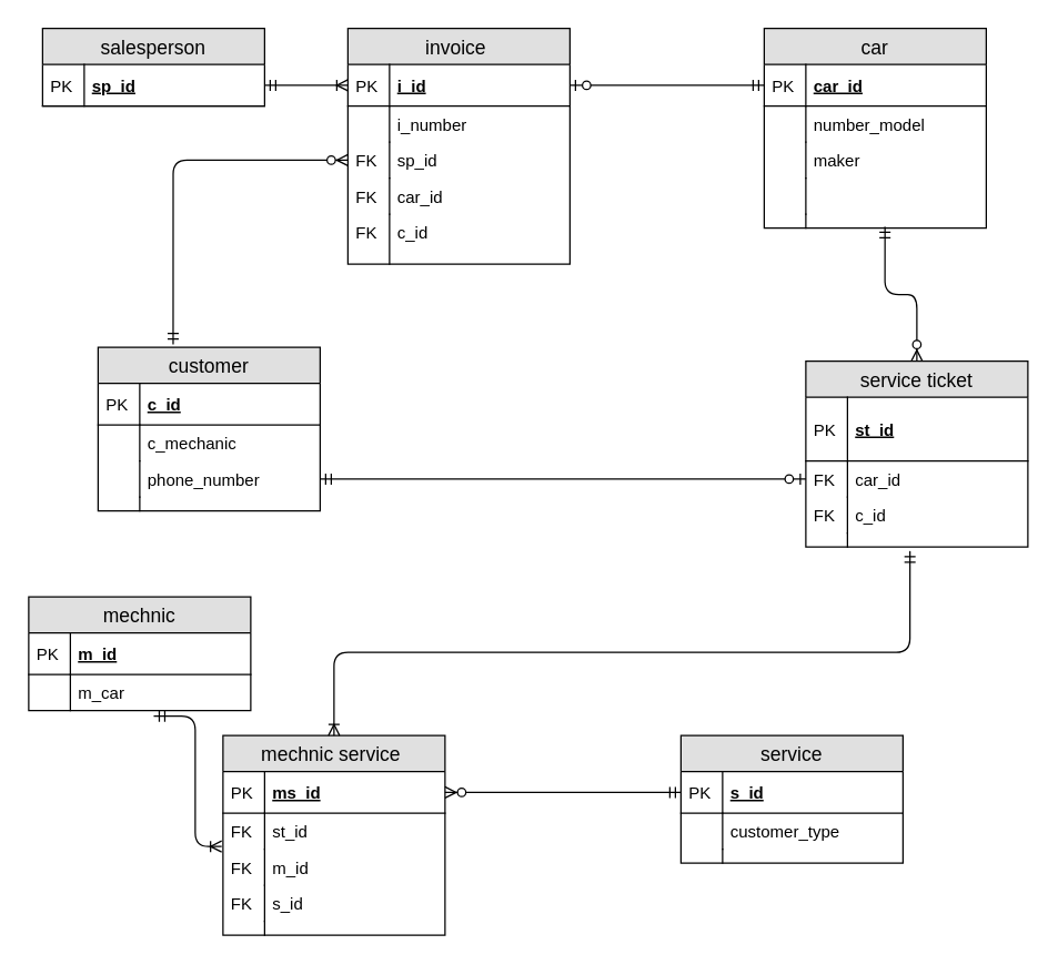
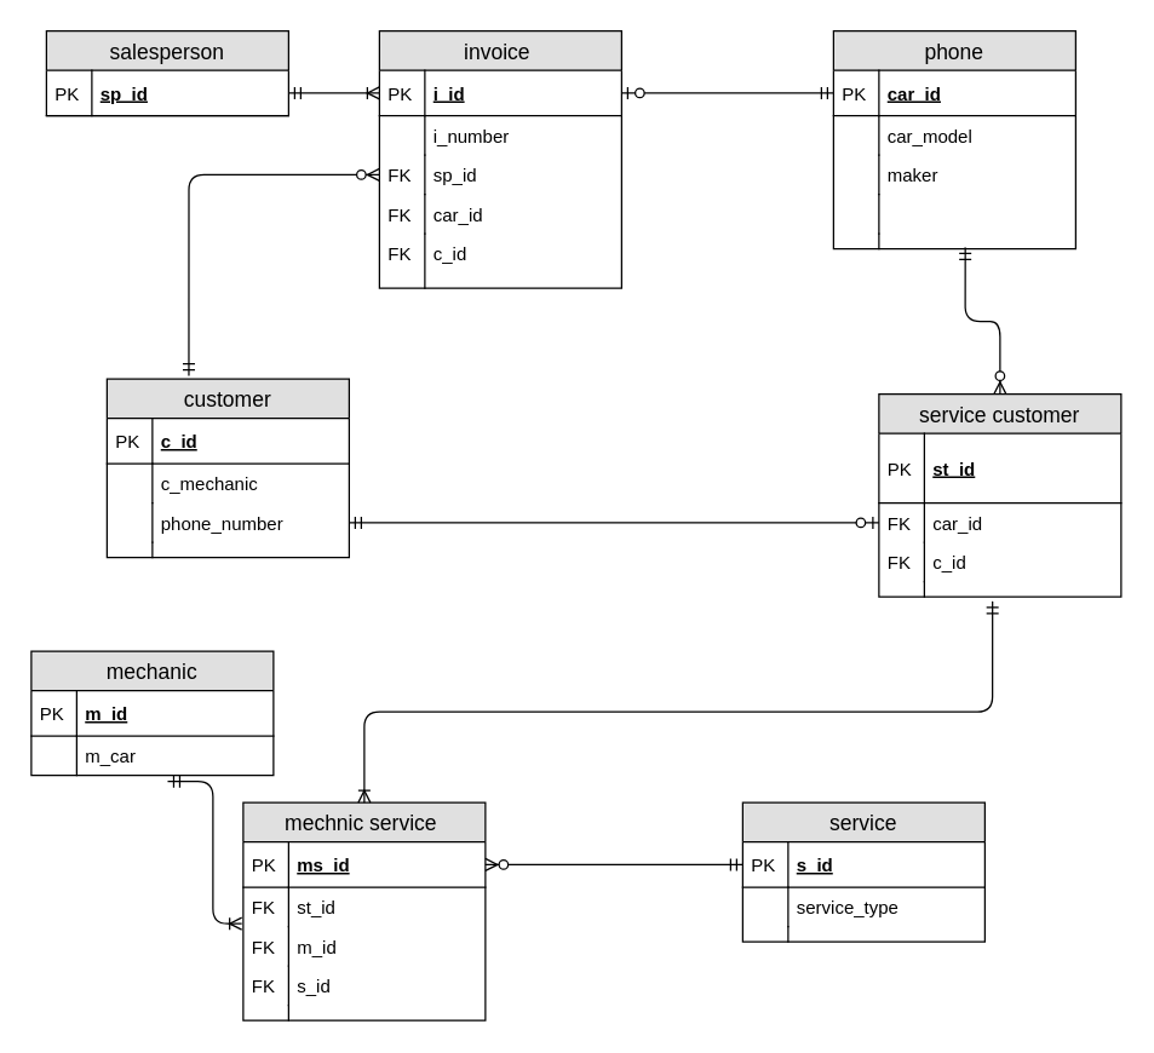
- <mxCell id="16" value="car" style="swimlane;fontStyle=0;childLayout=stackLayout;horizontal=1;startSize=26;fillColor=#e0e0e0;horizontalStack=0;resizeParent=1;resizeParentMax=0;resizeLast=0;collapsible=1;marginBottom=0;swimlaneFillColor=#ffffff;align=center;fontSize=14;" vertex="1" parent="1"><mxGeometry x="550" y="20" width="160" height="144" as="geometry" /></mxCell>
+ <mxCell id="16" value="phone" style="swimlane;fontStyle=0;childLayout=stackLayout;horizontal=1;startSize=26;fillColor=#e0e0e0;horizontalStack=0;resizeParent=1;resizeParentMax=0;resizeLast=0;collapsible=1;marginBottom=0;swimlaneFillColor=#ffffff;align=center;fontSize=14;" vertex="1" parent="1"><mxGeometry x="550" y="20" width="160" height="144" as="geometry" /></mxCell>
- <mxCell id="19" value="number_model" style="shape=partialRectangle;top=0;left=0;right=0;bottom=0;align=left;verticalAlign=top;fillColor=none;spacingLeft=34;spacingRight=4;overflow=hidden;rotatable=0;points=[[0,0.5],[1,0.5]];portConstraint=eastwest;dropTarget=0;fontSize=12;" vertex="1" parent="16"><mxGeometry y="56" width="160" height="26" as="geometry" /></mxCell>
+ <mxCell id="19" value="car_model" style="shape=partialRectangle;top=0;left=0;right=0;bottom=0;align=left;verticalAlign=top;fillColor=none;spacingLeft=34;spacingRight=4;overflow=hidden;rotatable=0;points=[[0,0.5],[1,0.5]];portConstraint=eastwest;dropTarget=0;fontSize=12;" vertex="1" parent="16"><mxGeometry y="56" width="160" height="26" as="geometry" /></mxCell>
- <mxCell id="27" value="service ticket" style="swimlane;fontStyle=0;childLayout=stackLayout;horizontal=1;startSize=26;fillColor=#e0e0e0;horizontalStack=0;resizeParent=1;resizeParentMax=0;resizeLast=0;collapsible=1;marginBottom=0;swimlaneFillColor=#ffffff;align=center;fontSize=14;" vertex="1" parent="1"><mxGeometry x="580" y="260" width="160" height="134" as="geometry" /></mxCell>
+ <mxCell id="27" value="service customer" style="swimlane;fontStyle=0;childLayout=stackLayout;horizontal=1;startSize=26;fillColor=#e0e0e0;horizontalStack=0;resizeParent=1;resizeParentMax=0;resizeLast=0;collapsible=1;marginBottom=0;swimlaneFillColor=#ffffff;align=center;fontSize=14;" vertex="1" parent="1"><mxGeometry x="580" y="260" width="160" height="134" as="geometry" /></mxCell>
- <mxCell id="52" value="mechnic" style="swimlane;fontStyle=0;childLayout=stackLayout;horizontal=1;startSize=26;fillColor=#e0e0e0;horizontalStack=0;resizeParent=1;resizeParentMax=0;resizeLast=0;collapsible=1;marginBottom=0;swimlaneFillColor=#ffffff;align=center;fontSize=14;" vertex="1" parent="1"><mxGeometry x="20" y="430" width="160" height="82" as="geometry" /></mxCell>
+ <mxCell id="52" value="mechanic" style="swimlane;fontStyle=0;childLayout=stackLayout;horizontal=1;startSize=26;fillColor=#e0e0e0;horizontalStack=0;resizeParent=1;resizeParentMax=0;resizeLast=0;collapsible=1;marginBottom=0;swimlaneFillColor=#ffffff;align=center;fontSize=14;" vertex="1" parent="1"><mxGeometry x="20" y="430" width="160" height="82" as="geometry" /></mxCell>
- <mxCell id="48" value="customer_type" style="shape=partialRectangle;top=0;left=0;right=0;bottom=0;align=left;verticalAlign=top;fillColor=none;spacingLeft=34;spacingRight=4;overflow=hidden;rotatable=0;points=[[0,0.5],[1,0.5]];portConstraint=eastwest;dropTarget=0;fontSize=12;" vertex="1" parent="45"><mxGeometry y="56" width="160" height="26" as="geometry" /></mxCell>
+ <mxCell id="48" value="service_type" style="shape=partialRectangle;top=0;left=0;right=0;bottom=0;align=left;verticalAlign=top;fillColor=none;spacingLeft=34;spacingRight=4;overflow=hidden;rotatable=0;points=[[0,0.5],[1,0.5]];portConstraint=eastwest;dropTarget=0;fontSize=12;" vertex="1" parent="45"><mxGeometry y="56" width="160" height="26" as="geometry" /></mxCell>
